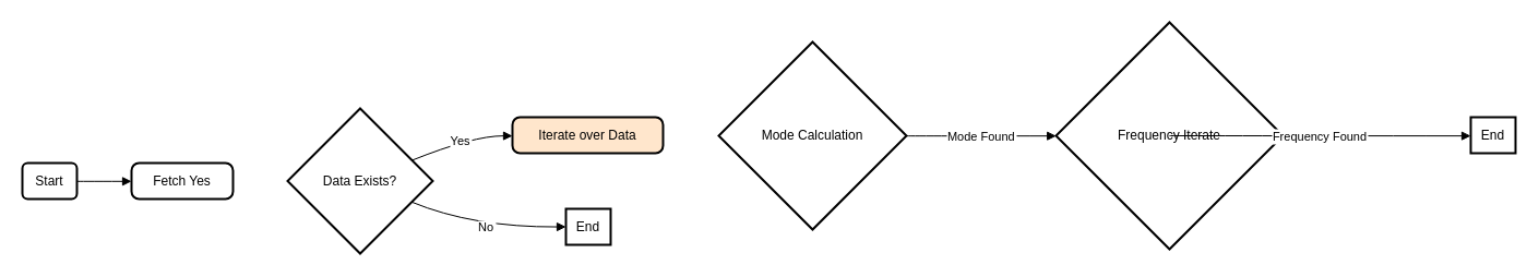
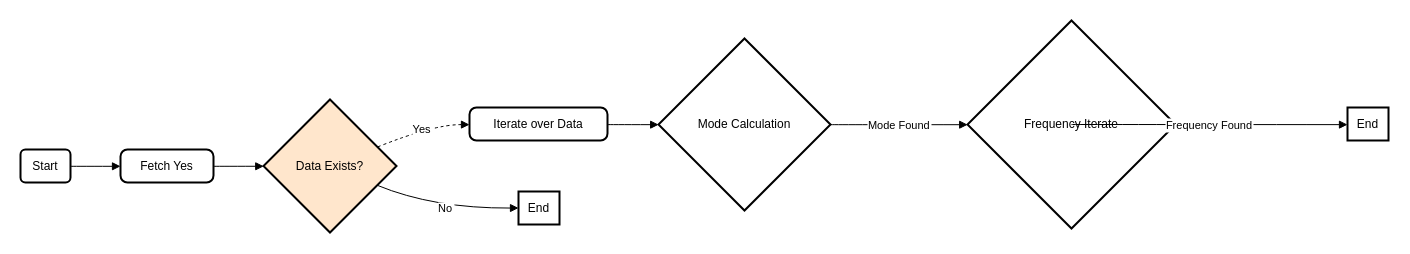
- <mxCell id="5" value="Iterate over Data" style="rounded=1;absoluteArcSize=1;arcSize=14;whiteSpace=wrap;strokeWidth=2;fillColor=#ffe6cc;" vertex="1" parent="1"><mxGeometry x="469" y="107" width="138" height="33" as="geometry" /></mxCell>
+ <mxCell id="5" value="Iterate over Data" style="rounded=1;absoluteArcSize=1;arcSize=14;whiteSpace=wrap;strokeWidth=2;" vertex="1" parent="1"><mxGeometry x="469" y="107" width="138" height="33" as="geometry" /></mxCell>
+ <mxCell id="13" value="" style="curved=1;startArrow=none;endArrow=block;exitX=1.005;exitY=0.519;entryX=-0.002;entryY=0.501;" edge="1" parent="1" source="5" target="6"><mxGeometry relative="1" as="geometry"><Array as="points" /></mxGeometry></mxCell>
- <mxCell id="12" value="Yes" style="curved=1;startArrow=none;endArrow=block;exitX=1.0;exitY=0.3;entryX=0.003;entryY=0.519;" edge="1" parent="1" source="4" target="5"><mxGeometry relative="1" as="geometry"><Array as="points"><mxPoint x="433" y="124" /></Array></mxGeometry></mxCell>
+ <mxCell id="12" value="Yes" style="curved=1;startArrow=none;endArrow=block;exitX=1.0;exitY=0.3;entryX=0.003;entryY=0.519;dashed=1;" edge="1" parent="1" source="4" target="5"><mxGeometry relative="1" as="geometry"><Array as="points"><mxPoint x="433" y="124" /></Array></mxGeometry></mxCell>
+ <mxCell id="11" value="" style="curved=1;startArrow=none;endArrow=block;exitX=1.0;exitY=0.509;entryX=-0.0;entryY=0.502;" edge="1" parent="1" source="3" target="4"><mxGeometry relative="1" as="geometry"><Array as="points" /></mxGeometry></mxCell>
- <mxCell id="4" value="Data Exists?" style="rhombus;strokeWidth=2;whiteSpace=wrap;" vertex="1" parent="1"><mxGeometry x="263" y="99" width="133" height="133" as="geometry" /></mxCell>
+ <mxCell id="4" value="Data Exists?" style="rhombus;strokeWidth=2;whiteSpace=wrap;fillColor=#ffe6cc;" vertex="1" parent="1"><mxGeometry x="263" y="99" width="133" height="133" as="geometry" /></mxCell>
